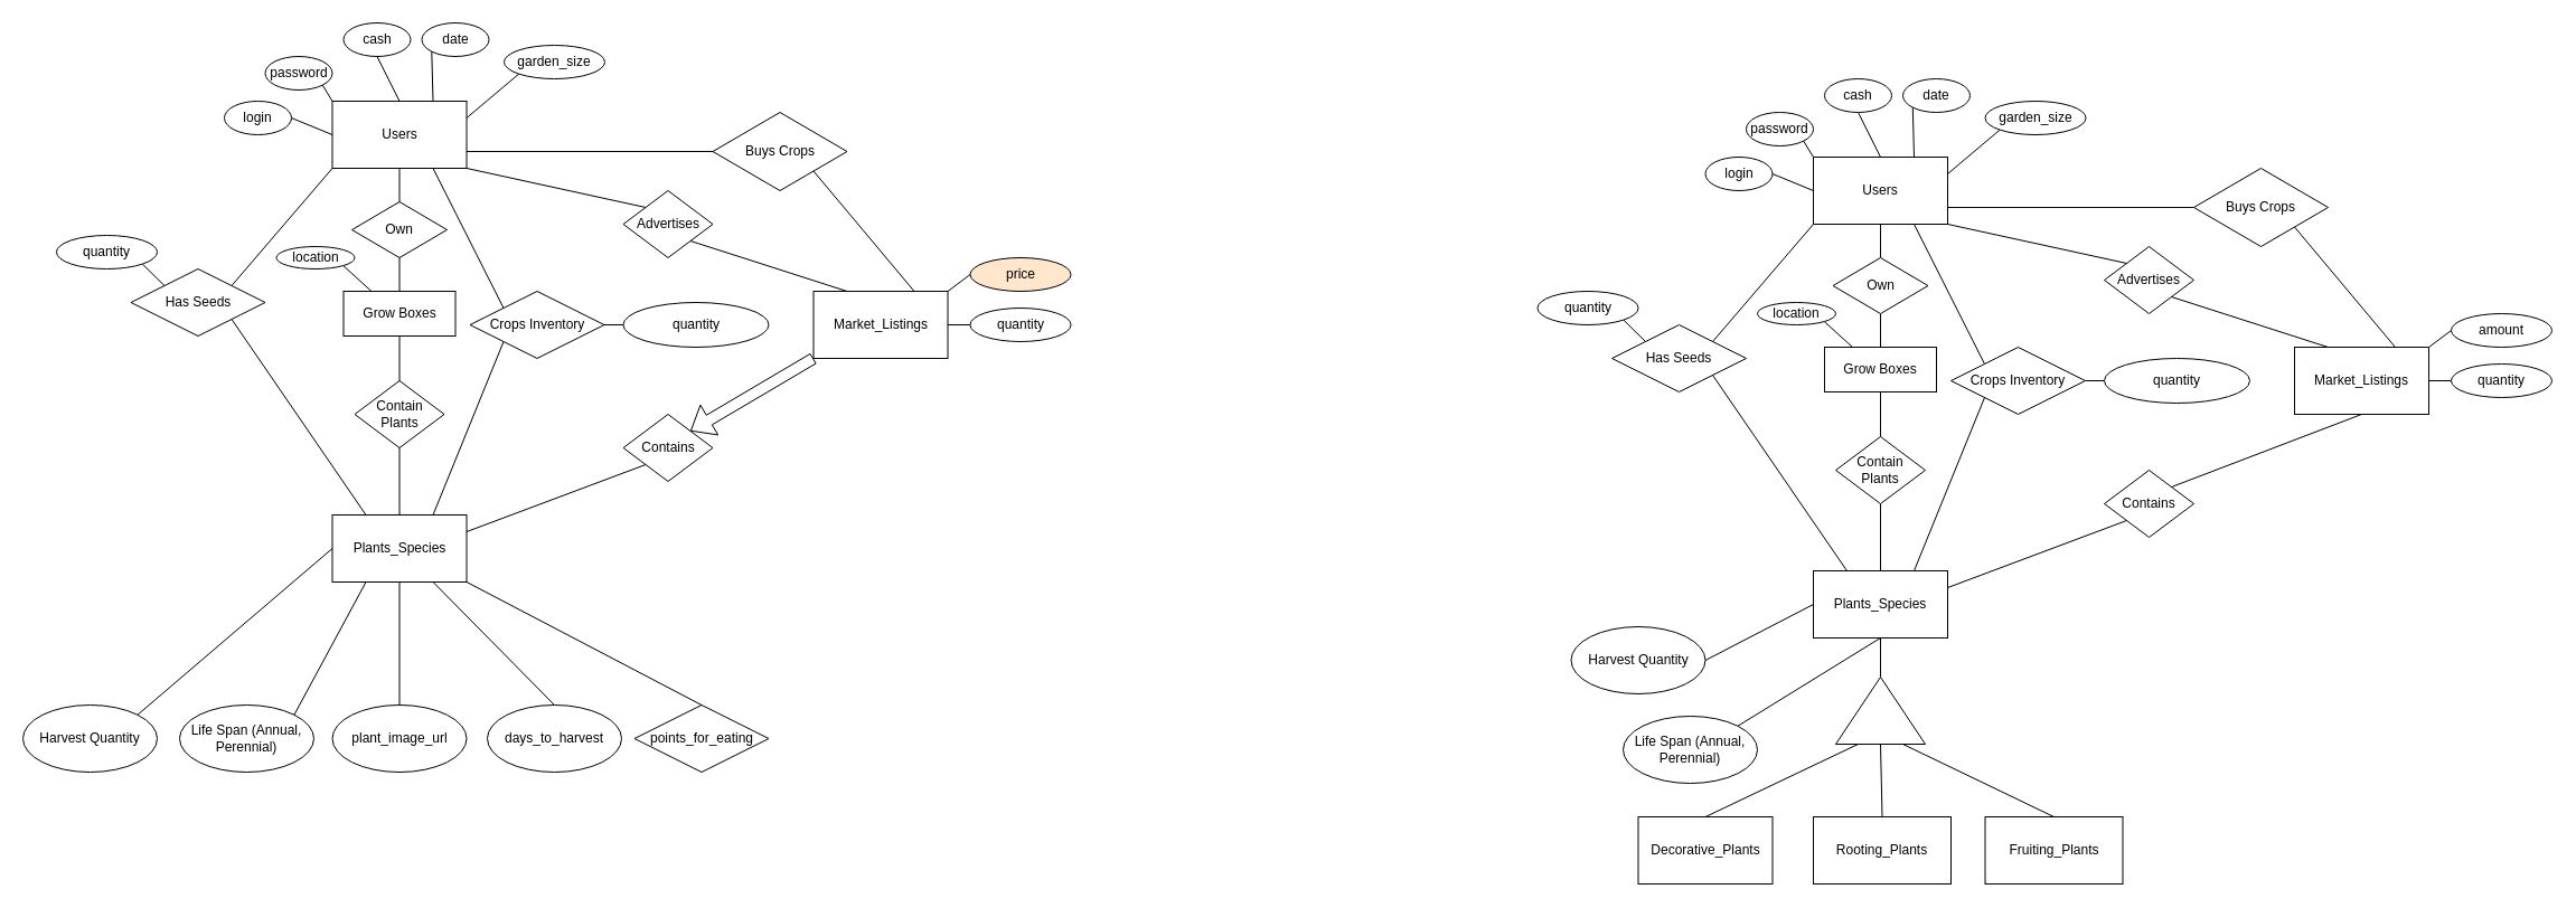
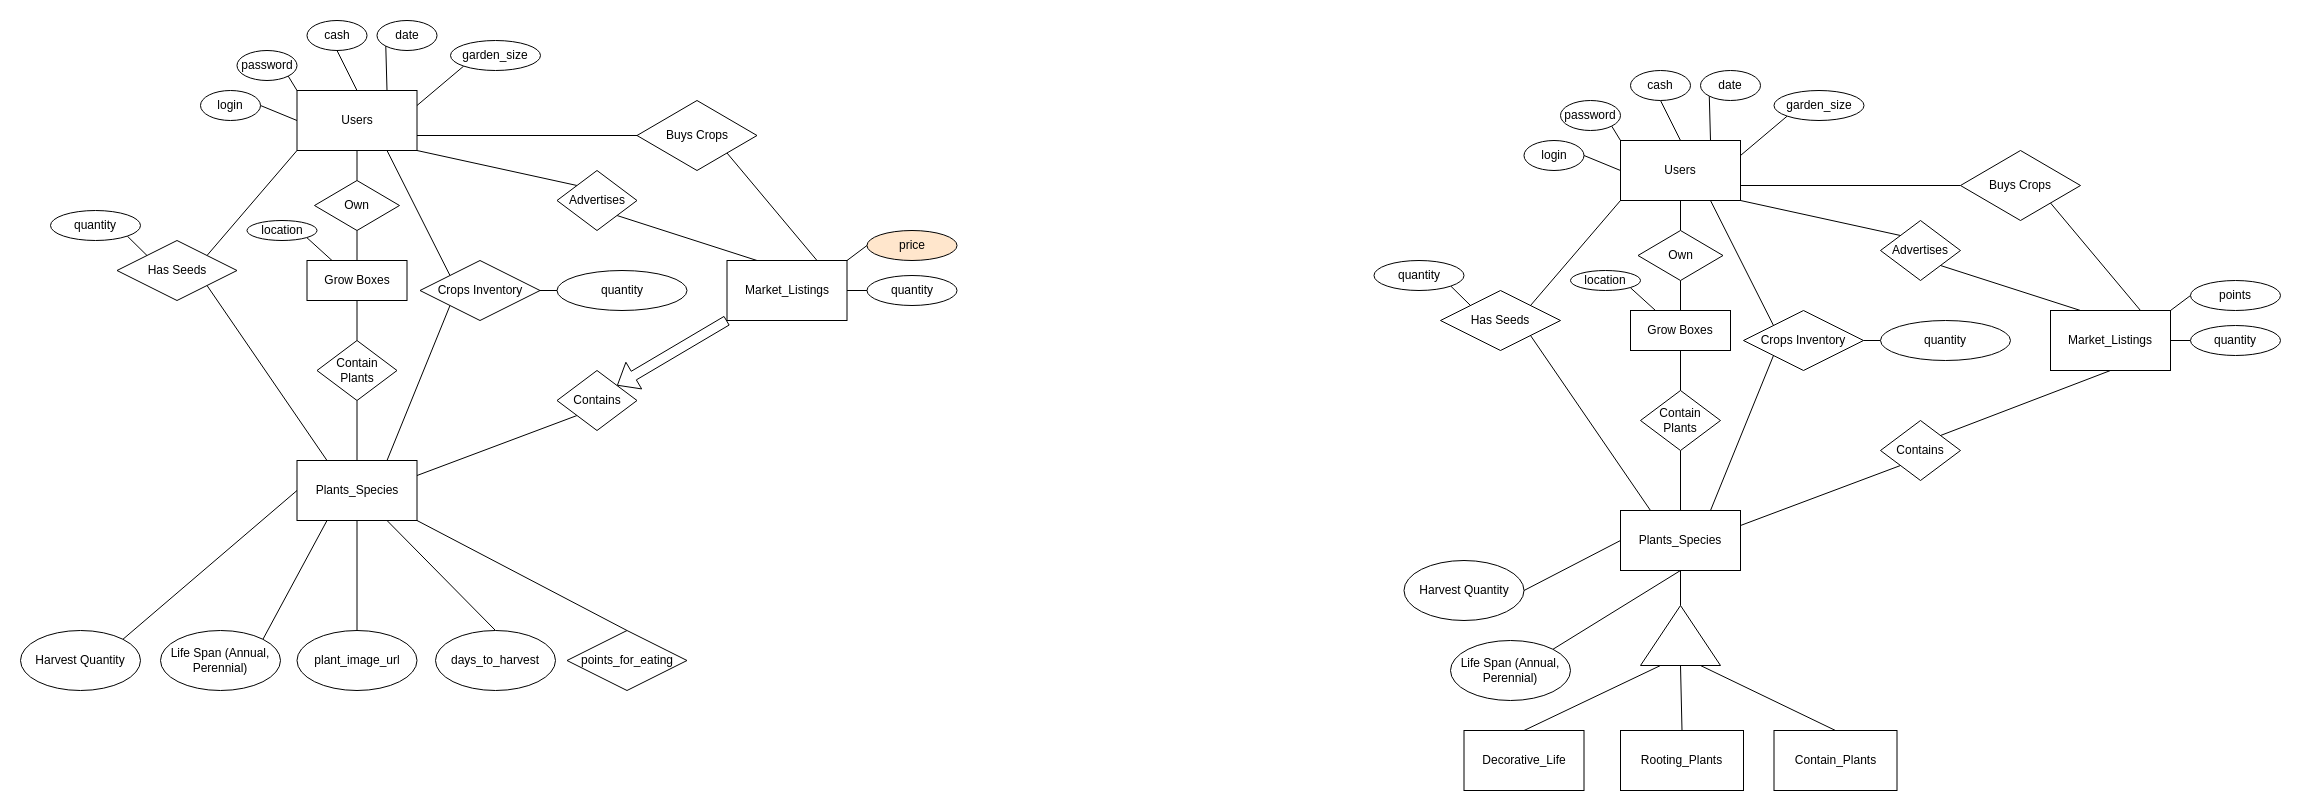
- <mxCell id="54" value="amount" style="ellipse;whiteSpace=wrap;html=1;" parent="1" vertex="1"><mxGeometry x="2190" y="280" width="90" height="30" as="geometry" /></mxCell>
+ <mxCell id="54" value="points" style="ellipse;whiteSpace=wrap;html=1;" parent="1" vertex="1"><mxGeometry x="2190" y="280" width="90" height="30" as="geometry" /></mxCell>
- <mxCell id="17" value="Decorative_Plants" style="rounded=0;whiteSpace=wrap;html=1;" parent="1" vertex="1"><mxGeometry x="1463.5" y="730" width="120" height="60" as="geometry" /></mxCell>
+ <mxCell id="17" value="Decorative_Life" style="rounded=0;whiteSpace=wrap;html=1;" parent="1" vertex="1"><mxGeometry x="1463.5" y="730" width="120" height="60" as="geometry" /></mxCell>
- <mxCell id="19" value="Fruiting_Plants" style="rounded=0;whiteSpace=wrap;html=1;" parent="1" vertex="1"><mxGeometry x="1773.5" y="730" width="123" height="60" as="geometry" /></mxCell>
+ <mxCell id="19" value="Contain_Plants" style="rounded=0;whiteSpace=wrap;html=1;" parent="1" vertex="1"><mxGeometry x="1773.5" y="730" width="123" height="60" as="geometry" /></mxCell>
